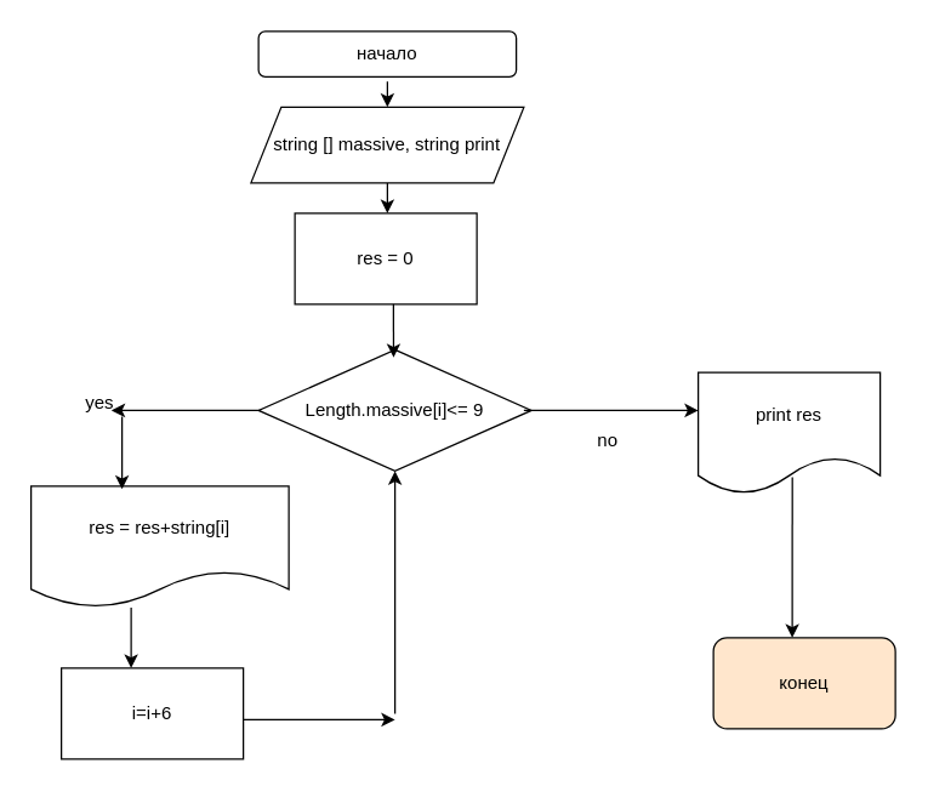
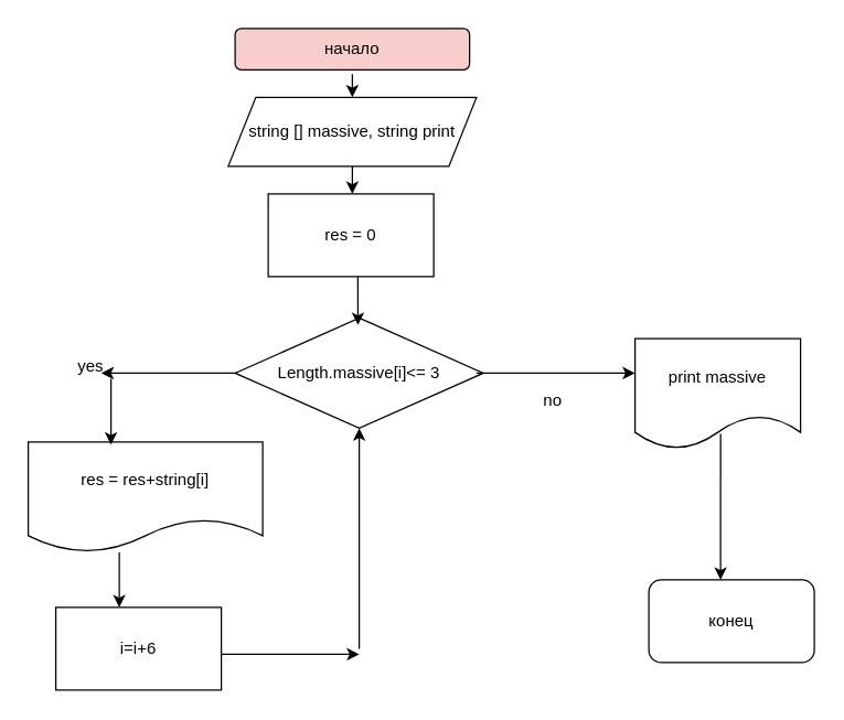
- <mxCell id="2" value="&lt;font style=&quot;vertical-align: inherit;&quot;&gt;&lt;font style=&quot;vertical-align: inherit;&quot;&gt;начало&lt;/font&gt;&lt;/font&gt;" style="rounded=1;whiteSpace=wrap;html=1;" parent="1" vertex="1"><mxGeometry x="170" y="20" width="170" height="30" as="geometry" /></mxCell>
+ <mxCell id="2" value="&lt;font style=&quot;vertical-align: inherit;&quot;&gt;&lt;font style=&quot;vertical-align: inherit;&quot;&gt;начало&lt;/font&gt;&lt;/font&gt;" style="rounded=1;whiteSpace=wrap;html=1;fillColor=#f8cecc;" parent="1" vertex="1"><mxGeometry x="170" y="20" width="170" height="30" as="geometry" /></mxCell>
- <mxCell id="5" value="&lt;font style=&quot;vertical-align: inherit;&quot;&gt;&lt;font style=&quot;vertical-align: inherit;&quot;&gt;Length.massive[i]&amp;lt;= 9&lt;/font&gt;&lt;/font&gt;" style="rhombus;whiteSpace=wrap;html=1;" vertex="1" parent="1"><mxGeometry x="170" y="230" width="180" height="80" as="geometry" /></mxCell>
+ <mxCell id="5" value="&lt;font style=&quot;vertical-align: inherit;&quot;&gt;&lt;font style=&quot;vertical-align: inherit;&quot;&gt;Length.massive[i]&amp;lt;= 3&lt;/font&gt;&lt;/font&gt;" style="rhombus;whiteSpace=wrap;html=1;" vertex="1" parent="1"><mxGeometry x="170" y="230" width="180" height="80" as="geometry" /></mxCell>
- <mxCell id="8" value="&lt;font style=&quot;vertical-align: inherit;&quot;&gt;&lt;font style=&quot;vertical-align: inherit;&quot;&gt;print res&lt;/font&gt;&lt;/font&gt;" style="shape=document;whiteSpace=wrap;html=1;boundedLbl=1;" vertex="1" parent="1"><mxGeometry x="460" y="245" width="120" height="80" as="geometry" /></mxCell>
+ <mxCell id="8" value="&lt;font style=&quot;vertical-align: inherit;&quot;&gt;&lt;font style=&quot;vertical-align: inherit;&quot;&gt;print massive&lt;/font&gt;&lt;/font&gt;" style="shape=document;whiteSpace=wrap;html=1;boundedLbl=1;" vertex="1" parent="1"><mxGeometry x="460" y="245" width="120" height="80" as="geometry" /></mxCell>
- <mxCell id="18" value="&lt;font style=&quot;vertical-align: inherit;&quot;&gt;&lt;font style=&quot;vertical-align: inherit;&quot;&gt;конец&lt;/font&gt;&lt;/font&gt;" style="rounded=1;whiteSpace=wrap;html=1;fillColor=#ffe6cc;" vertex="1" parent="1"><mxGeometry x="470" y="420" width="120" height="60" as="geometry" /></mxCell>
+ <mxCell id="18" value="&lt;font style=&quot;vertical-align: inherit;&quot;&gt;&lt;font style=&quot;vertical-align: inherit;&quot;&gt;конец&lt;/font&gt;&lt;/font&gt;" style="rounded=1;whiteSpace=wrap;html=1;" vertex="1" parent="1"><mxGeometry x="470" y="420" width="120" height="60" as="geometry" /></mxCell>
